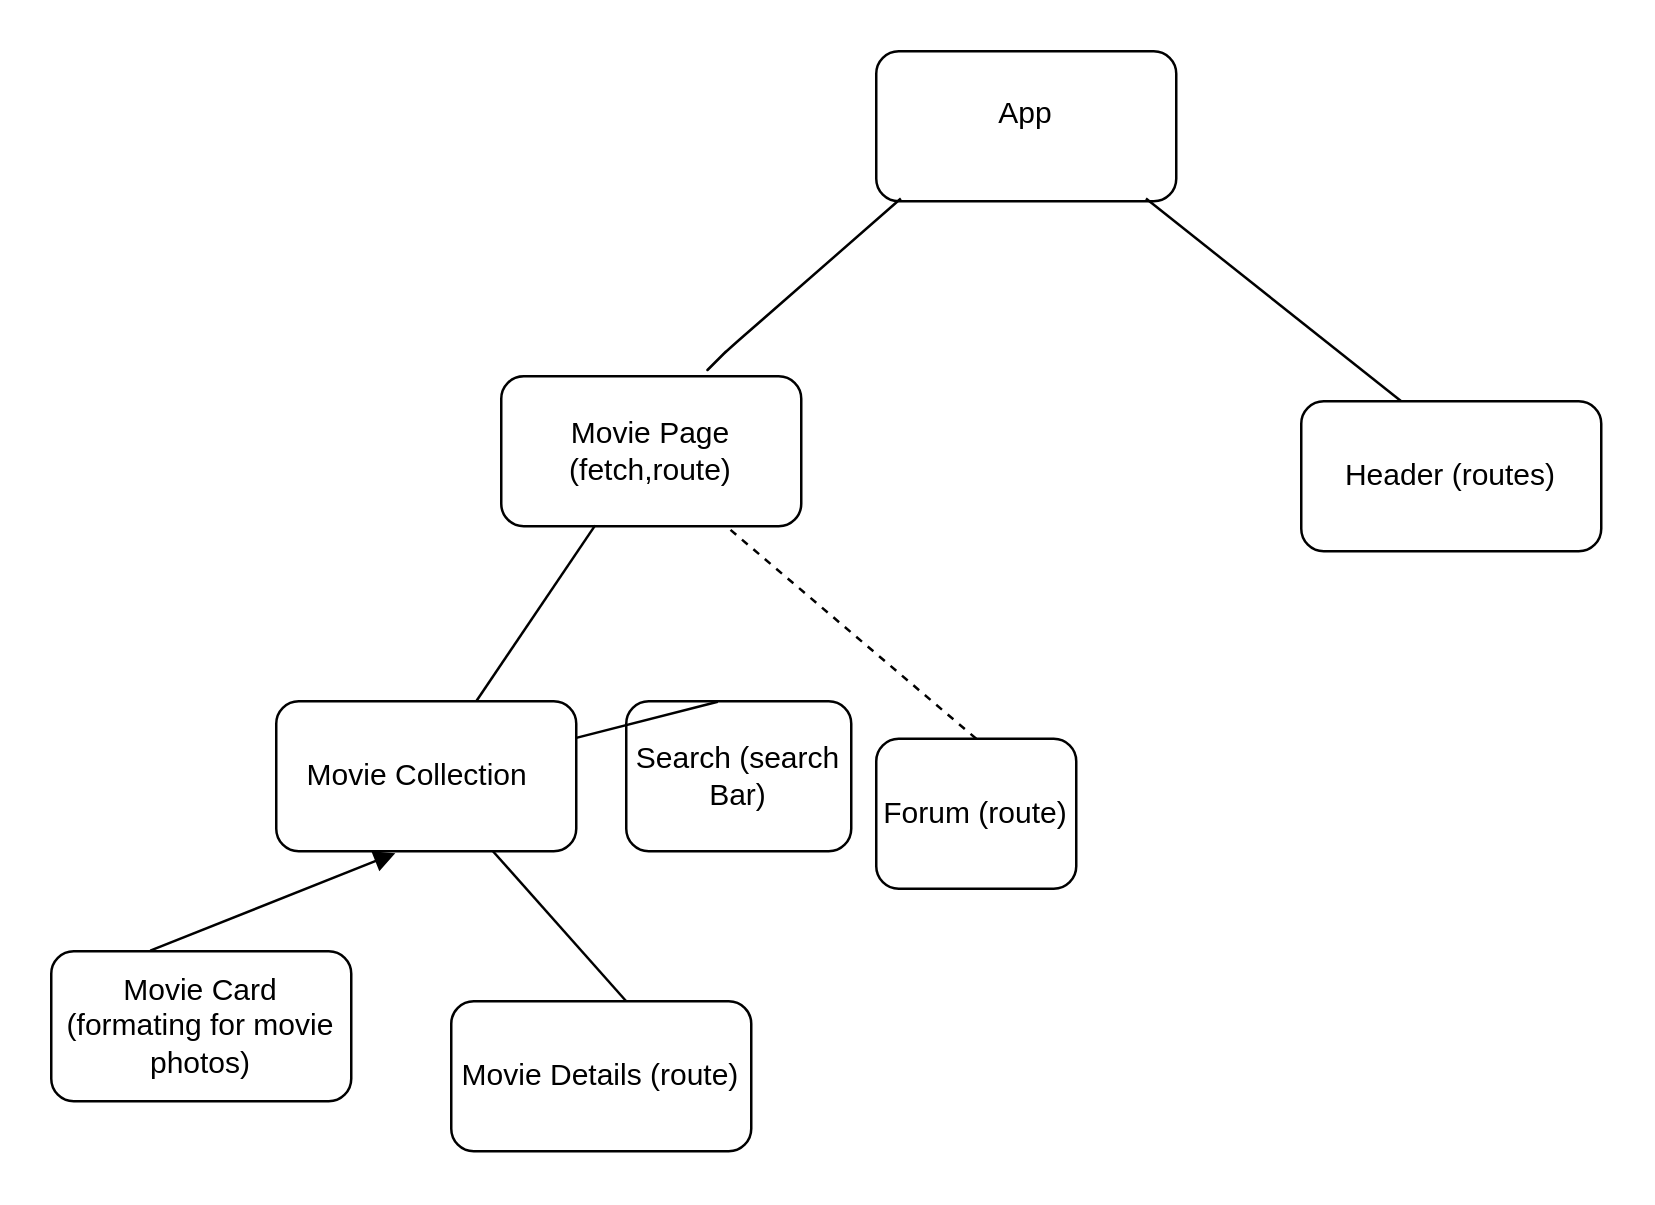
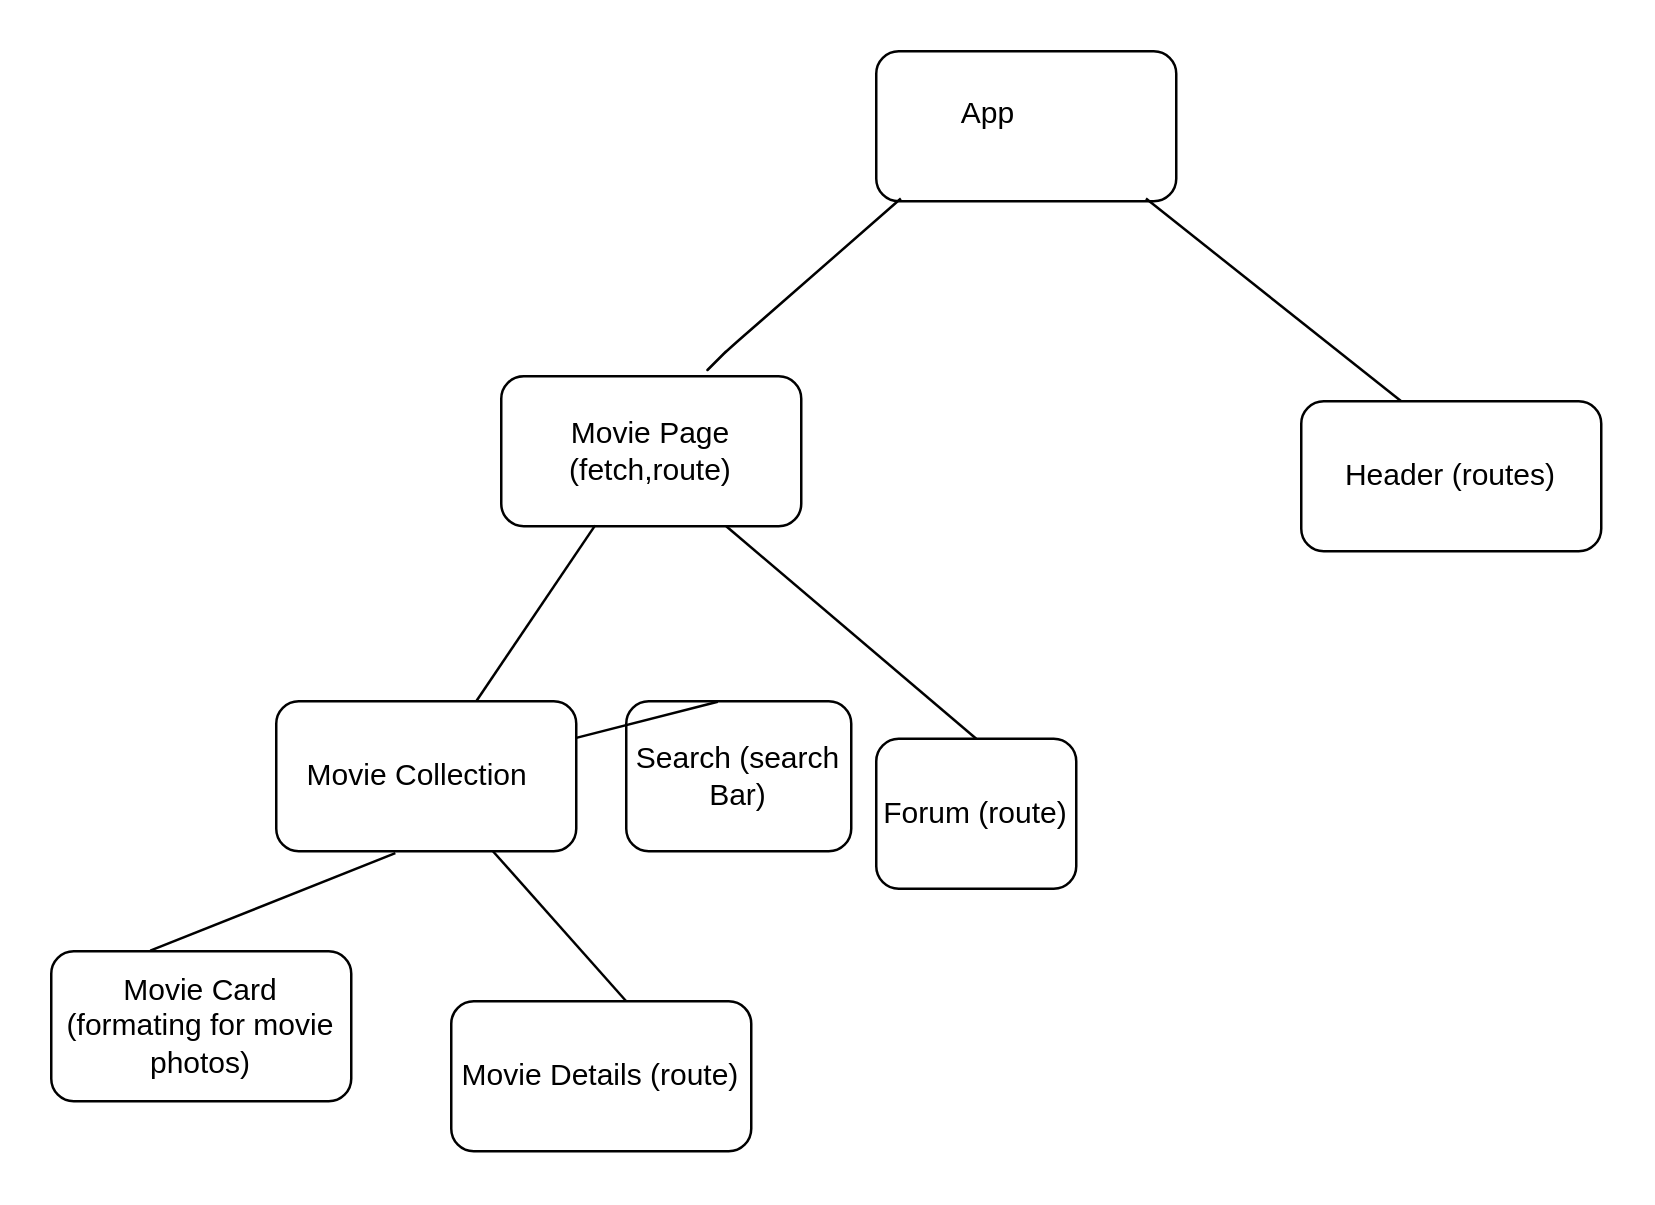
- <mxCell id="3" value="App" style="text;html=1;strokeColor=none;fillColor=none;align=center;verticalAlign=middle;whiteSpace=wrap;rounded=0;" parent="1" vertex="1"><mxGeometry x="380" y="30" width="60" height="30" as="geometry" /></mxCell>
+ <mxCell id="3" value="App" style="text;html=1;strokeColor=none;fillColor=none;align=center;verticalAlign=middle;whiteSpace=wrap;rounded=0;" parent="1" vertex="1"><mxGeometry x="365" y="30" width="60" height="30" as="geometry" /></mxCell>
- <mxCell id="15" value="" style="endArrow=none;html=1;entryX=0.75;entryY=1;entryDx=0;entryDy=0;exitX=0.5;exitY=0;exitDx=0;exitDy=0;dashed=1;" parent="1" source="12" target="6" edge="1"><mxGeometry width="50" height="50" relative="1" as="geometry"><mxPoint x="260" y="330" as="sourcePoint" /><mxPoint x="310" y="280" as="targetPoint" /></mxGeometry></mxCell>
+ <mxCell id="15" value="" style="endArrow=none;html=1;entryX=0.75;entryY=1;entryDx=0;entryDy=0;exitX=0.5;exitY=0;exitDx=0;exitDy=0;" parent="1" source="12" target="6" edge="1"><mxGeometry width="50" height="50" relative="1" as="geometry"><mxPoint x="260" y="330" as="sourcePoint" /><mxPoint x="310" y="280" as="targetPoint" /></mxGeometry></mxCell>
- <mxCell id="14" value="" style="endArrow=block;html=1;exitX=0.33;exitY=-0.004;exitDx=0;exitDy=0;exitPerimeter=0;entryX=0.397;entryY=1.013;entryDx=0;entryDy=0;entryPerimeter=0;" parent="1" source="13" target="9" edge="1"><mxGeometry width="50" height="50" relative="1" as="geometry"><mxPoint x="260" y="330" as="sourcePoint" /><mxPoint x="310" y="280" as="targetPoint" /></mxGeometry></mxCell>
+ <mxCell id="14" value="" style="endArrow=none;html=1;exitX=0.33;exitY=-0.004;exitDx=0;exitDy=0;exitPerimeter=0;entryX=0.397;entryY=1.013;entryDx=0;entryDy=0;entryPerimeter=0;" parent="1" source="13" target="9" edge="1"><mxGeometry width="50" height="50" relative="1" as="geometry"><mxPoint x="260" y="330" as="sourcePoint" /><mxPoint x="310" y="280" as="targetPoint" /></mxGeometry></mxCell>
